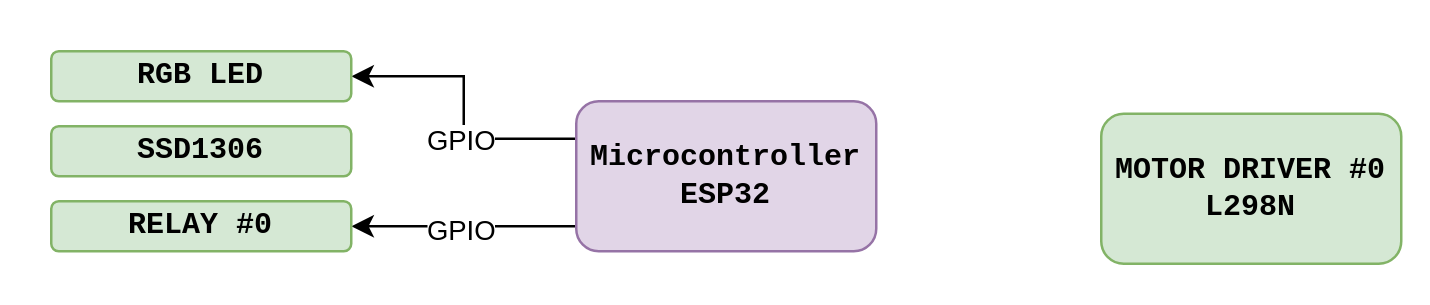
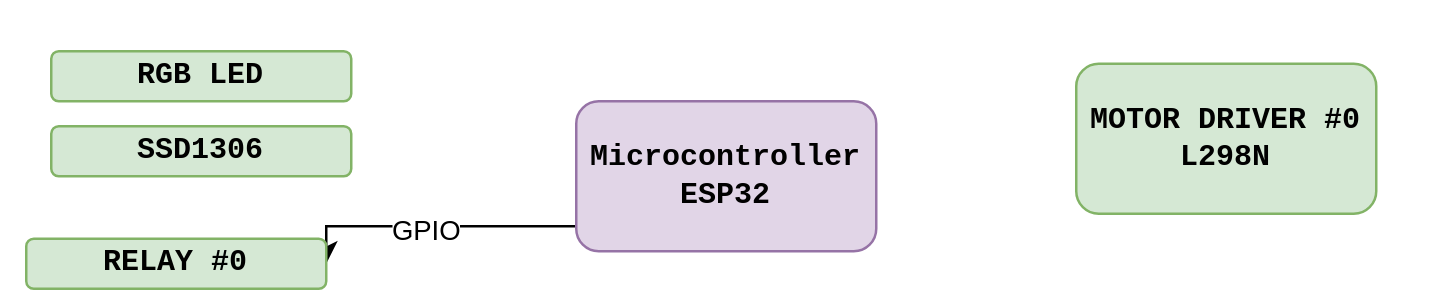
- <mxCell id="2" style="edgeStyle=orthogonalEdgeStyle;rounded=0;orthogonalLoop=1;jettySize=auto;html=1;exitX=0;exitY=0.25;exitDx=0;exitDy=0;entryX=1;entryY=0.5;entryDx=0;entryDy=0;" edge="1" parent="1" source="6" target="8"><mxGeometry relative="1" as="geometry" /></mxCell>
- <mxCell id="3" value="GPIO" style="edgeLabel;html=1;align=center;verticalAlign=middle;resizable=0;points=[];" vertex="1" connectable="0" parent="2"><mxGeometry x="-0.295" y="3" relative="1" as="geometry"><mxPoint x="-6" y="-3" as="offset" /></mxGeometry></mxCell>
- <mxCell id="7" value="MOTOR DRIVER #0&lt;div&gt;L298N&lt;/div&gt;" style="rounded=1;whiteSpace=wrap;html=1;strokeColor=#82b366;align=center;verticalAlign=middle;fontFamily=Courier New;fontSize=12;fillColor=#d5e8d4;fontStyle=1" vertex="1" parent="1"><mxGeometry x="440" y="45" width="120" height="60" as="geometry" /></mxCell>
+ <mxCell id="7" value="MOTOR DRIVER #0&lt;div&gt;L298N&lt;/div&gt;" style="rounded=1;whiteSpace=wrap;html=1;strokeColor=#82b366;align=center;verticalAlign=middle;fontFamily=Courier New;fontSize=12;fillColor=#d5e8d4;fontStyle=1" vertex="1" parent="1"><mxGeometry x="430" y="25" width="120" height="60" as="geometry" /></mxCell>
- <mxCell id="10" value="RELAY #0" style="rounded=1;whiteSpace=wrap;html=1;strokeColor=#82b366;align=center;verticalAlign=middle;fontFamily=Courier New;fontSize=12;fillColor=#d5e8d4;fontStyle=1" vertex="1" parent="1"><mxGeometry x="20" y="80" width="120" height="20" as="geometry" /></mxCell>
+ <mxCell id="10" value="RELAY #0" style="rounded=1;whiteSpace=wrap;html=1;strokeColor=#82b366;align=center;verticalAlign=middle;fontFamily=Courier New;fontSize=12;fillColor=#d5e8d4;fontStyle=1" vertex="1" parent="1"><mxGeometry x="10" y="95" width="120" height="20" as="geometry" /></mxCell>
